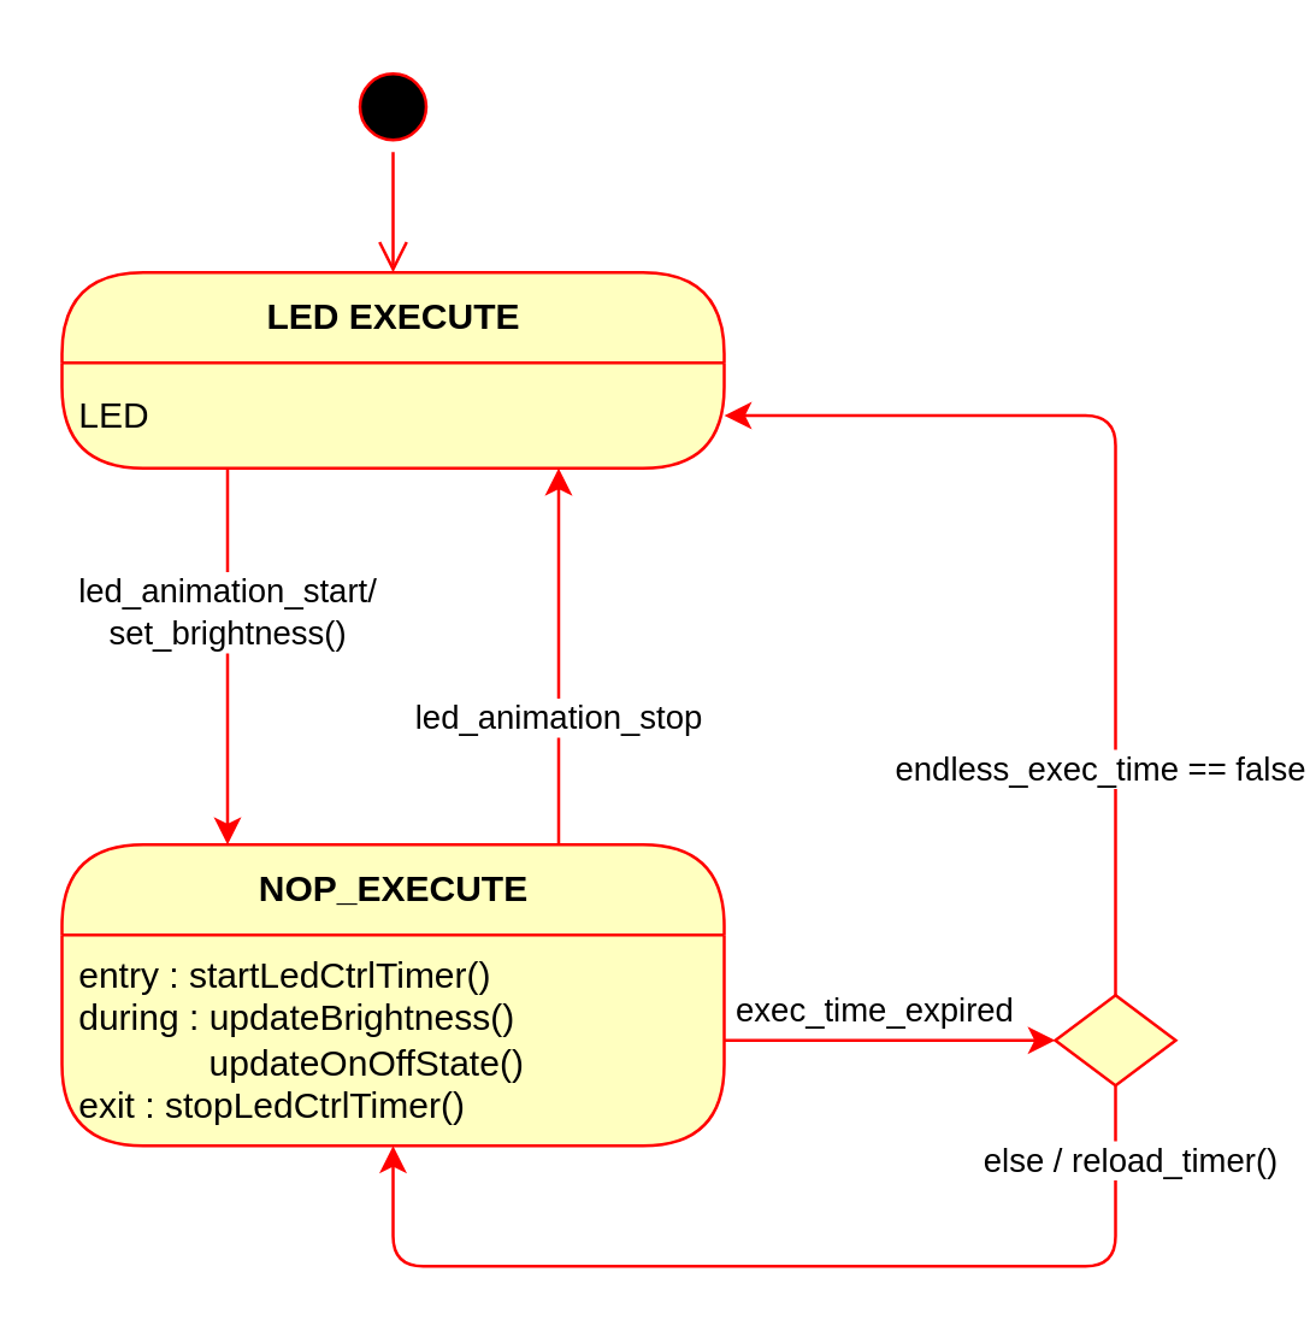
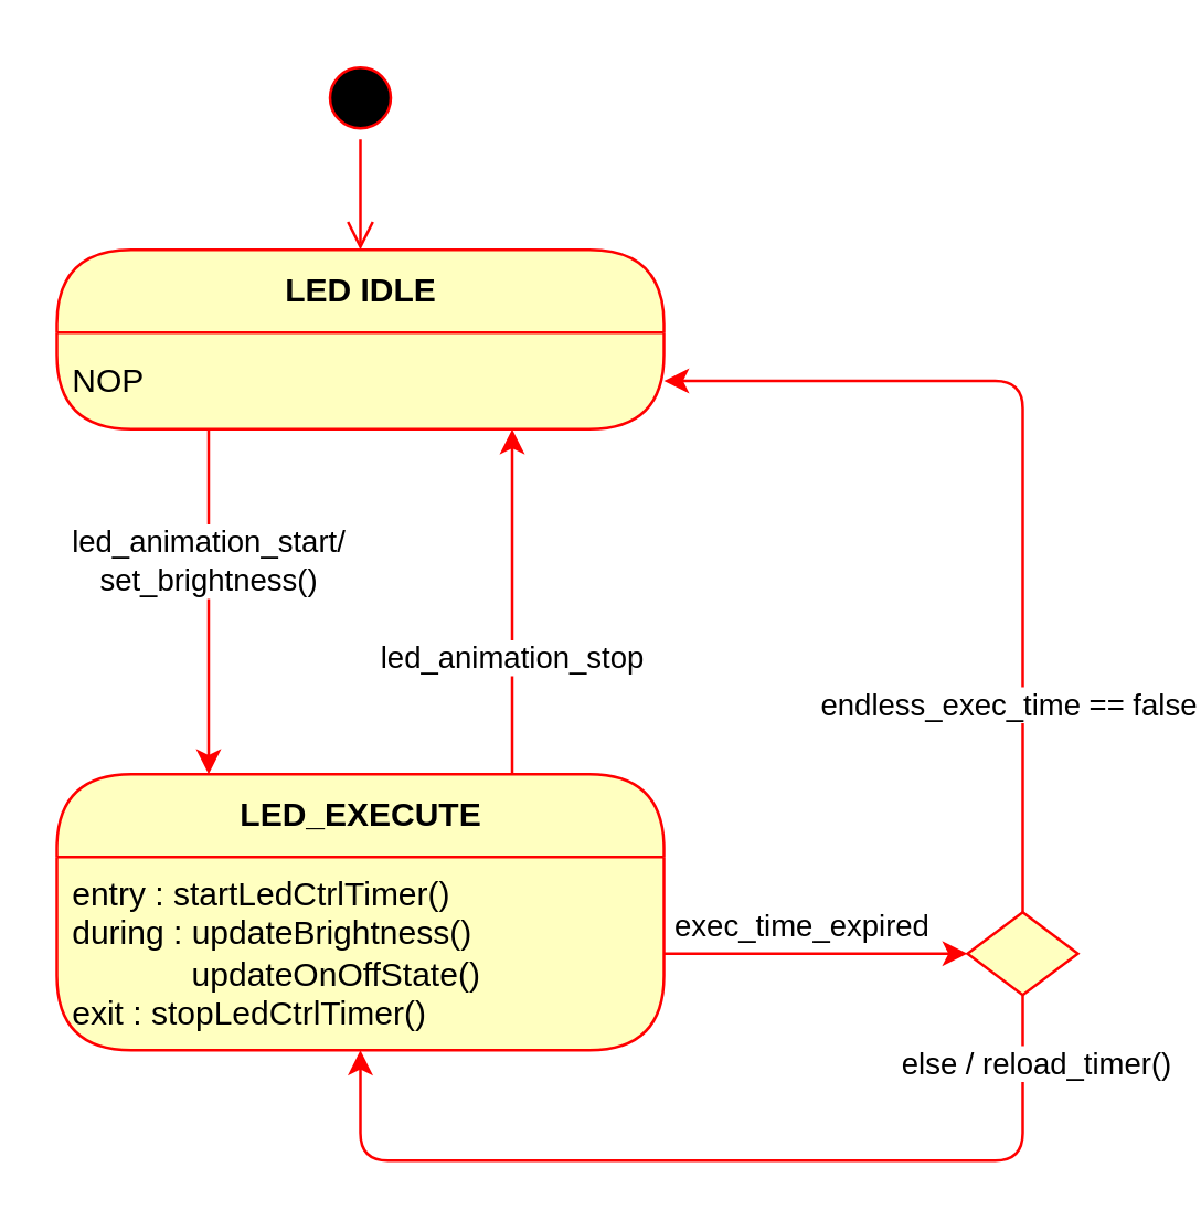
- <mxCell id="2" value="LED EXECUTE" style="swimlane;html=1;fontStyle=1;align=center;verticalAlign=middle;childLayout=stackLayout;horizontal=1;startSize=30;horizontalStack=0;resizeParent=0;resizeLast=1;container=0;fontColor=#000000;collapsible=0;rounded=1;arcSize=30;strokeColor=#ff0000;fillColor=#ffffc0;swimlaneFillColor=#ffffc0;dropTarget=0;" vertex="1" parent="1"><mxGeometry x="20" y="90" width="220" height="65" as="geometry" /></mxCell>
+ <mxCell id="2" value="LED IDLE" style="swimlane;html=1;fontStyle=1;align=center;verticalAlign=middle;childLayout=stackLayout;horizontal=1;startSize=30;horizontalStack=0;resizeParent=0;resizeLast=1;container=0;fontColor=#000000;collapsible=0;rounded=1;arcSize=30;strokeColor=#ff0000;fillColor=#ffffc0;swimlaneFillColor=#ffffc0;dropTarget=0;" vertex="1" parent="1"><mxGeometry x="20" y="90" width="220" height="65" as="geometry" /></mxCell>
- <mxCell id="3" value="LED" style="text;html=1;strokeColor=none;fillColor=none;align=left;verticalAlign=middle;spacingLeft=4;spacingRight=4;whiteSpace=wrap;overflow=hidden;rotatable=0;fontColor=#000000;" vertex="1" parent="2"><mxGeometry y="30" width="220" height="35" as="geometry" /></mxCell>
+ <mxCell id="3" value="NOP" style="text;html=1;strokeColor=none;fillColor=none;align=left;verticalAlign=middle;spacingLeft=4;spacingRight=4;whiteSpace=wrap;overflow=hidden;rotatable=0;fontColor=#000000;" vertex="1" parent="2"><mxGeometry y="30" width="220" height="35" as="geometry" /></mxCell>
- <mxCell id="7" value="NOP_EXECUTE" style="swimlane;html=1;fontStyle=1;align=center;verticalAlign=middle;childLayout=stackLayout;horizontal=1;startSize=30;horizontalStack=0;resizeParent=0;resizeLast=1;container=0;fontColor=#000000;collapsible=0;rounded=1;arcSize=30;strokeColor=#ff0000;fillColor=#ffffc0;swimlaneFillColor=#ffffc0;dropTarget=0;" vertex="1" parent="1"><mxGeometry x="20" y="280" width="220" height="100" as="geometry" /></mxCell>
+ <mxCell id="7" value="LED_EXECUTE" style="swimlane;html=1;fontStyle=1;align=center;verticalAlign=middle;childLayout=stackLayout;horizontal=1;startSize=30;horizontalStack=0;resizeParent=0;resizeLast=1;container=0;fontColor=#000000;collapsible=0;rounded=1;arcSize=30;strokeColor=#ff0000;fillColor=#ffffc0;swimlaneFillColor=#ffffc0;dropTarget=0;" vertex="1" parent="1"><mxGeometry x="20" y="280" width="220" height="100" as="geometry" /></mxCell>
